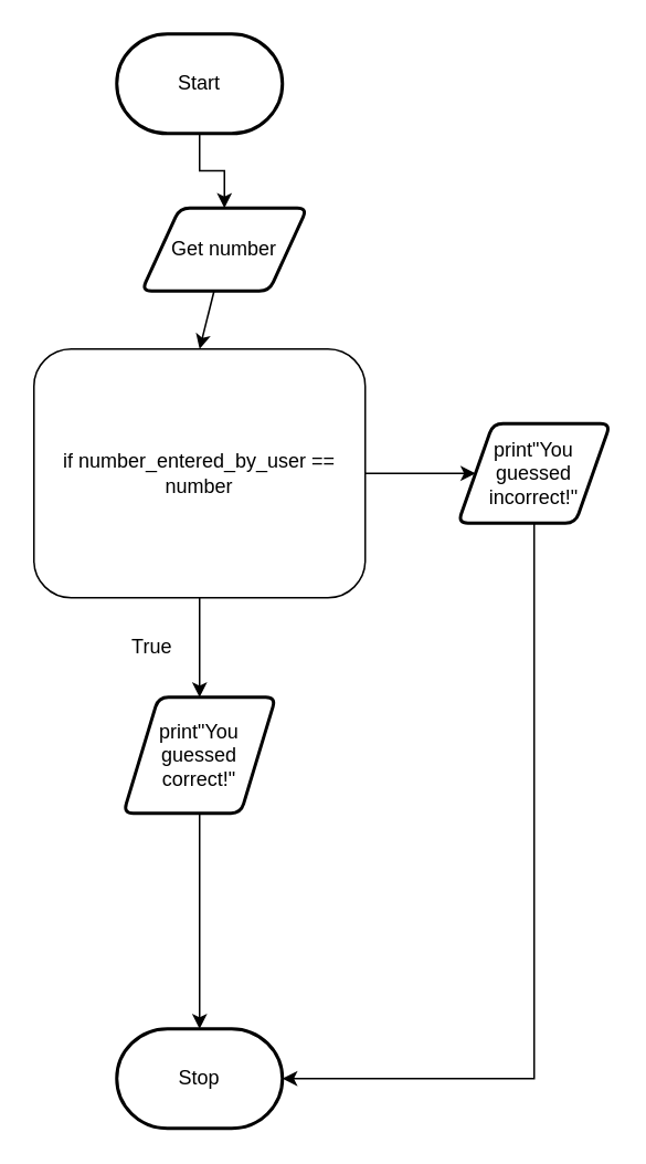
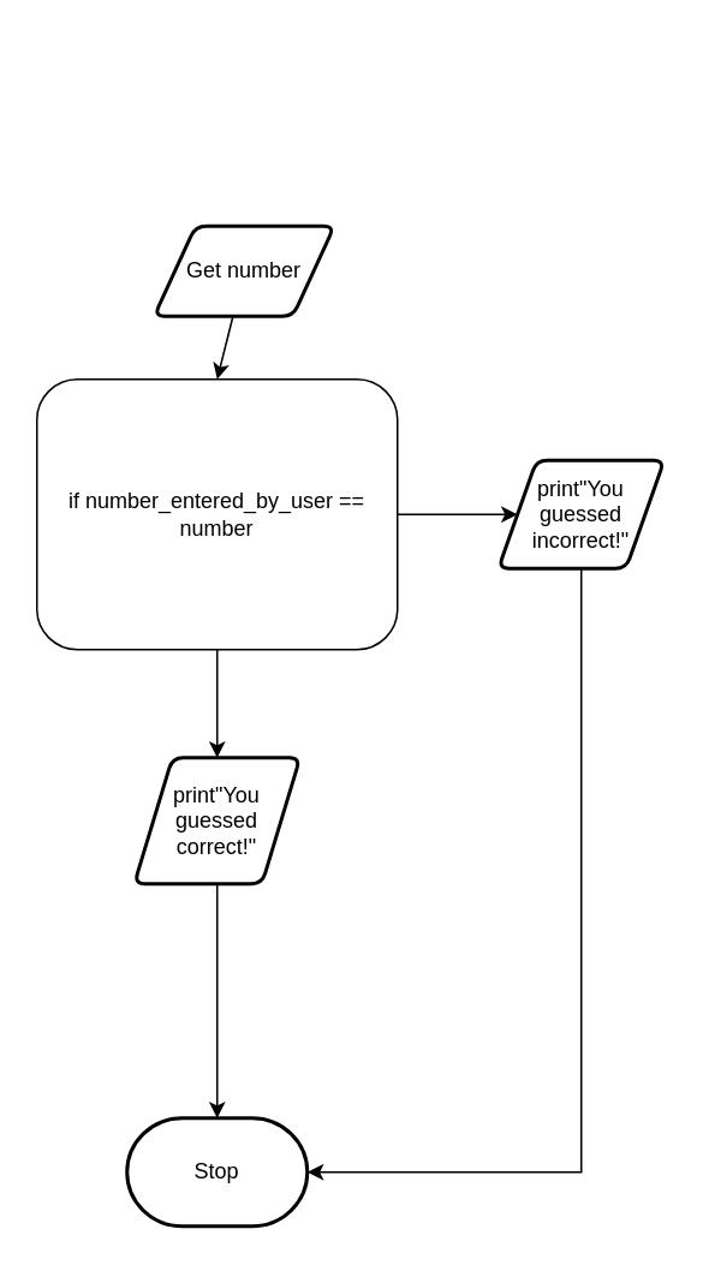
- <mxCell id="5" value="Start" style="strokeWidth=2;html=1;shape=mxgraph.flowchart.terminator;whiteSpace=wrap;" parent="1" vertex="1"><mxGeometry x="70" y="20" width="100" height="60" as="geometry" /></mxCell>
- <mxCell id="4" style="edgeStyle=orthogonalEdgeStyle;html=1;entryX=0.5;entryY=0;entryDx=0;entryDy=0;rounded=0;" parent="1" source="5" target="3" edge="1"><mxGeometry relative="1" as="geometry" /></mxCell>
- <mxCell id="14" value="True" style="text;html=1;resizable=0;autosize=1;align=center;verticalAlign=middle;points=[];fillColor=none;strokeColor=none;rounded=0;" parent="1" vertex="1"><mxGeometry x="71" y="380" width="40" height="20" as="geometry" /></mxCell>
